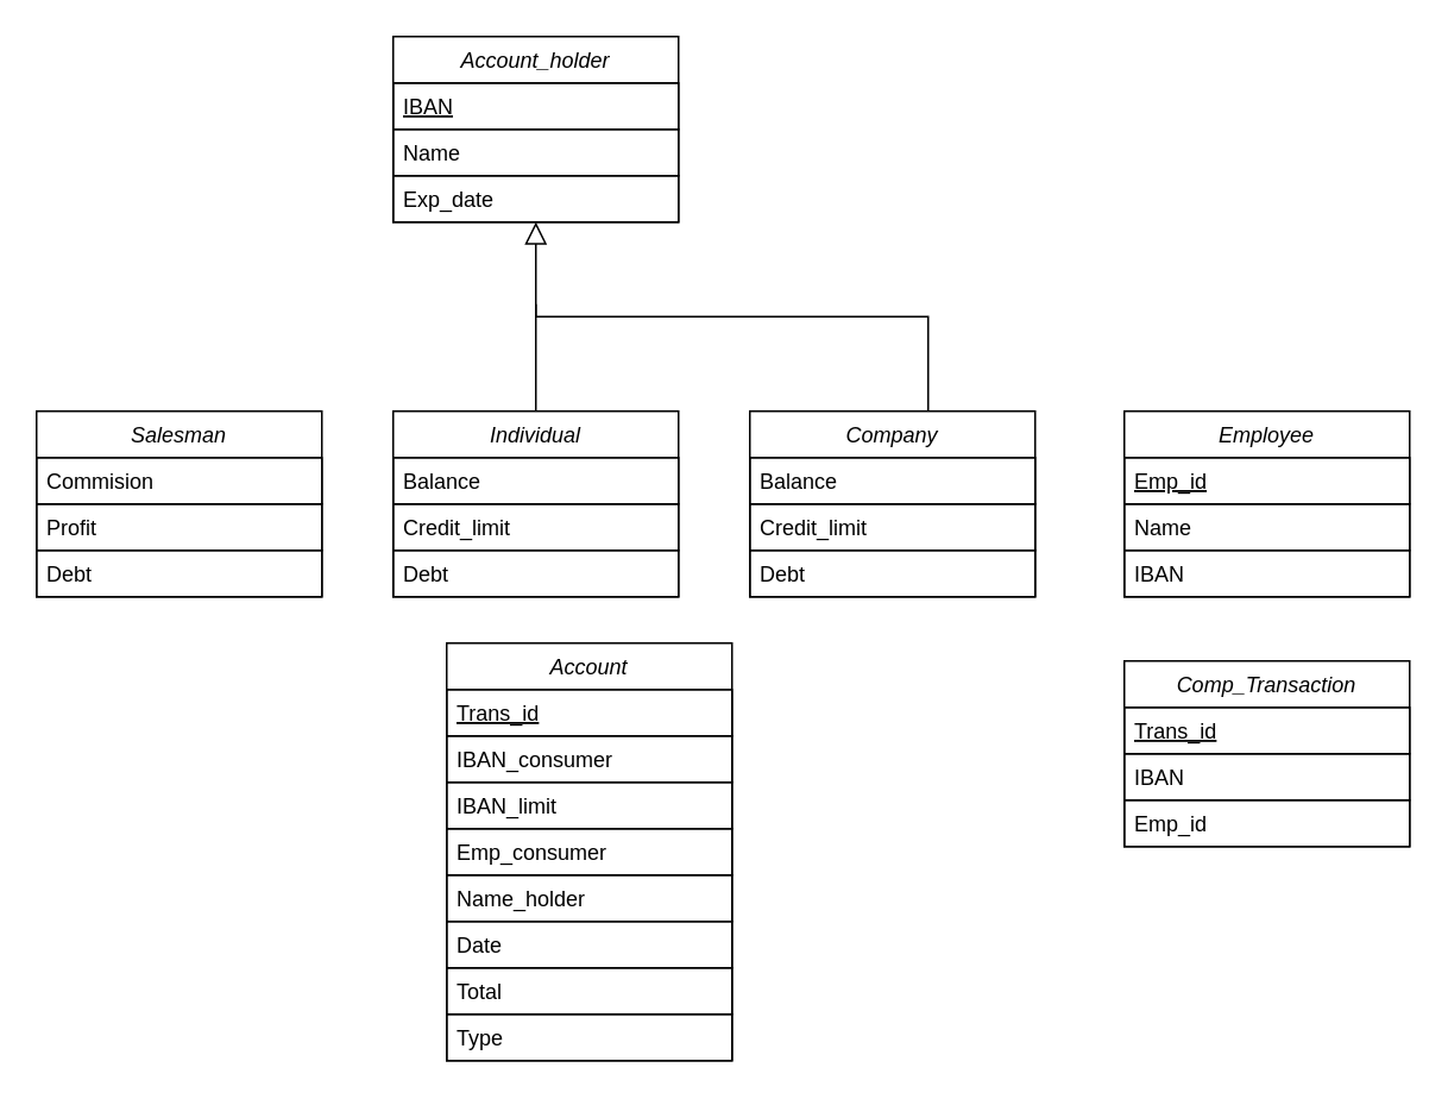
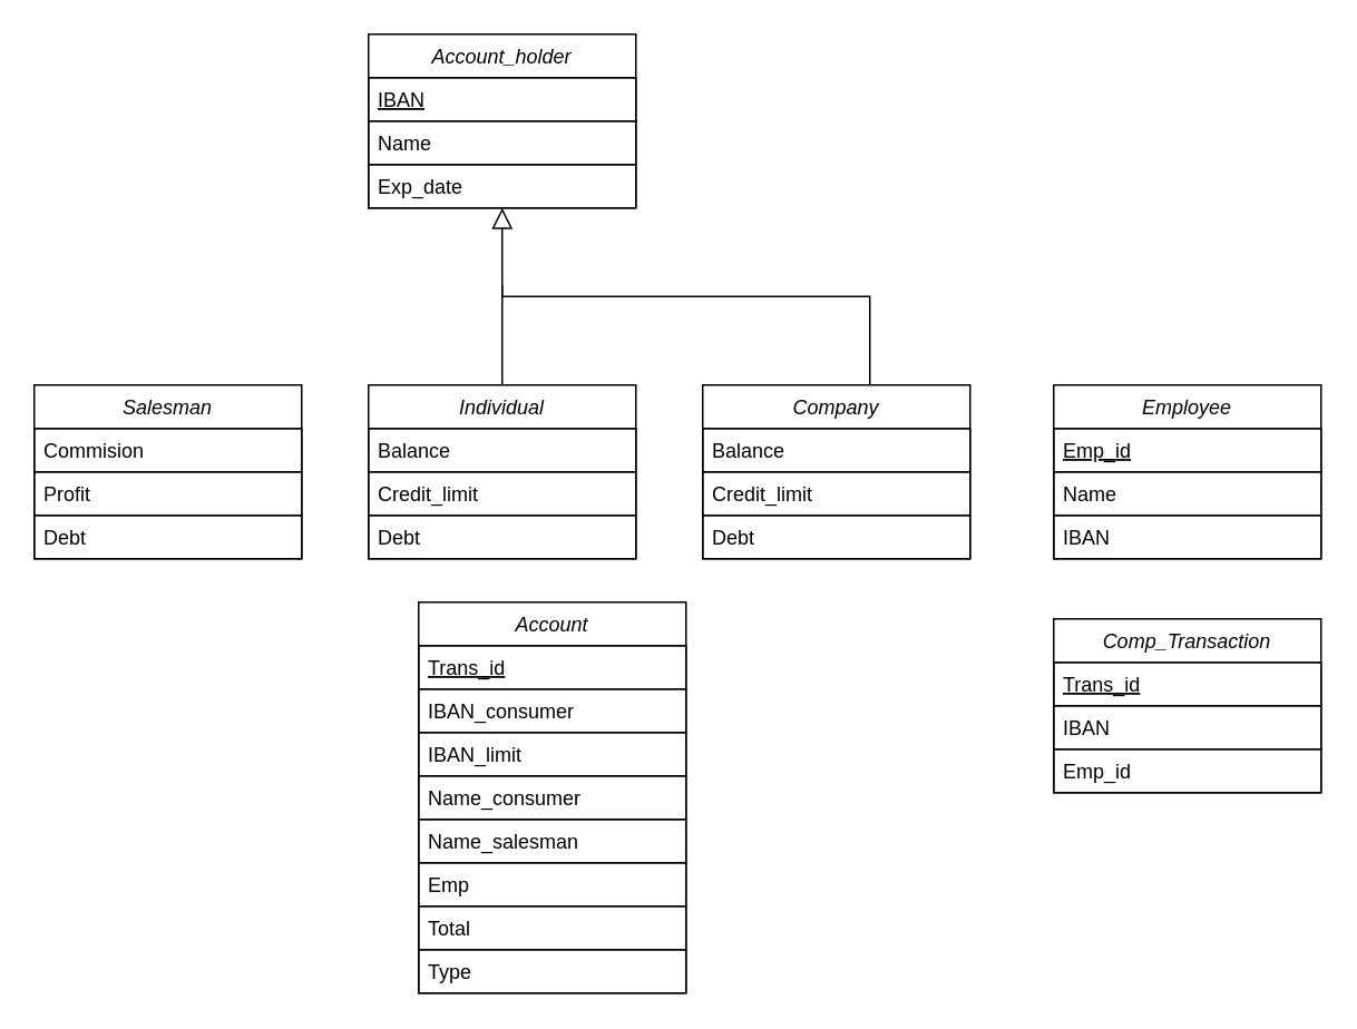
- <mxCell id="32" value="Emp_consumer" style="text;align=left;verticalAlign=top;spacingLeft=4;spacingRight=4;overflow=hidden;rotatable=0;points=[[0,0.5],[1,0.5]];portConstraint=eastwest;strokeColor=default;" vertex="1" parent="28"><mxGeometry y="104" width="160" height="26" as="geometry" /></mxCell>
+ <mxCell id="32" value="Name_consumer" style="text;align=left;verticalAlign=top;spacingLeft=4;spacingRight=4;overflow=hidden;rotatable=0;points=[[0,0.5],[1,0.5]];portConstraint=eastwest;strokeColor=default;" vertex="1" parent="28"><mxGeometry y="104" width="160" height="26" as="geometry" /></mxCell>
- <mxCell id="33" value="Name_holder" style="text;align=left;verticalAlign=top;spacingLeft=4;spacingRight=4;overflow=hidden;rotatable=0;points=[[0,0.5],[1,0.5]];portConstraint=eastwest;strokeColor=default;" vertex="1" parent="28"><mxGeometry y="130" width="160" height="26" as="geometry" /></mxCell>
+ <mxCell id="33" value="Name_salesman" style="text;align=left;verticalAlign=top;spacingLeft=4;spacingRight=4;overflow=hidden;rotatable=0;points=[[0,0.5],[1,0.5]];portConstraint=eastwest;strokeColor=default;" vertex="1" parent="28"><mxGeometry y="130" width="160" height="26" as="geometry" /></mxCell>
- <mxCell id="34" value="Date" style="text;align=left;verticalAlign=top;spacingLeft=4;spacingRight=4;overflow=hidden;rotatable=0;points=[[0,0.5],[1,0.5]];portConstraint=eastwest;strokeColor=default;" vertex="1" parent="28"><mxGeometry y="156" width="160" height="26" as="geometry" /></mxCell>
+ <mxCell id="34" value="Emp" style="text;align=left;verticalAlign=top;spacingLeft=4;spacingRight=4;overflow=hidden;rotatable=0;points=[[0,0.5],[1,0.5]];portConstraint=eastwest;strokeColor=default;" vertex="1" parent="28"><mxGeometry y="156" width="160" height="26" as="geometry" /></mxCell>
